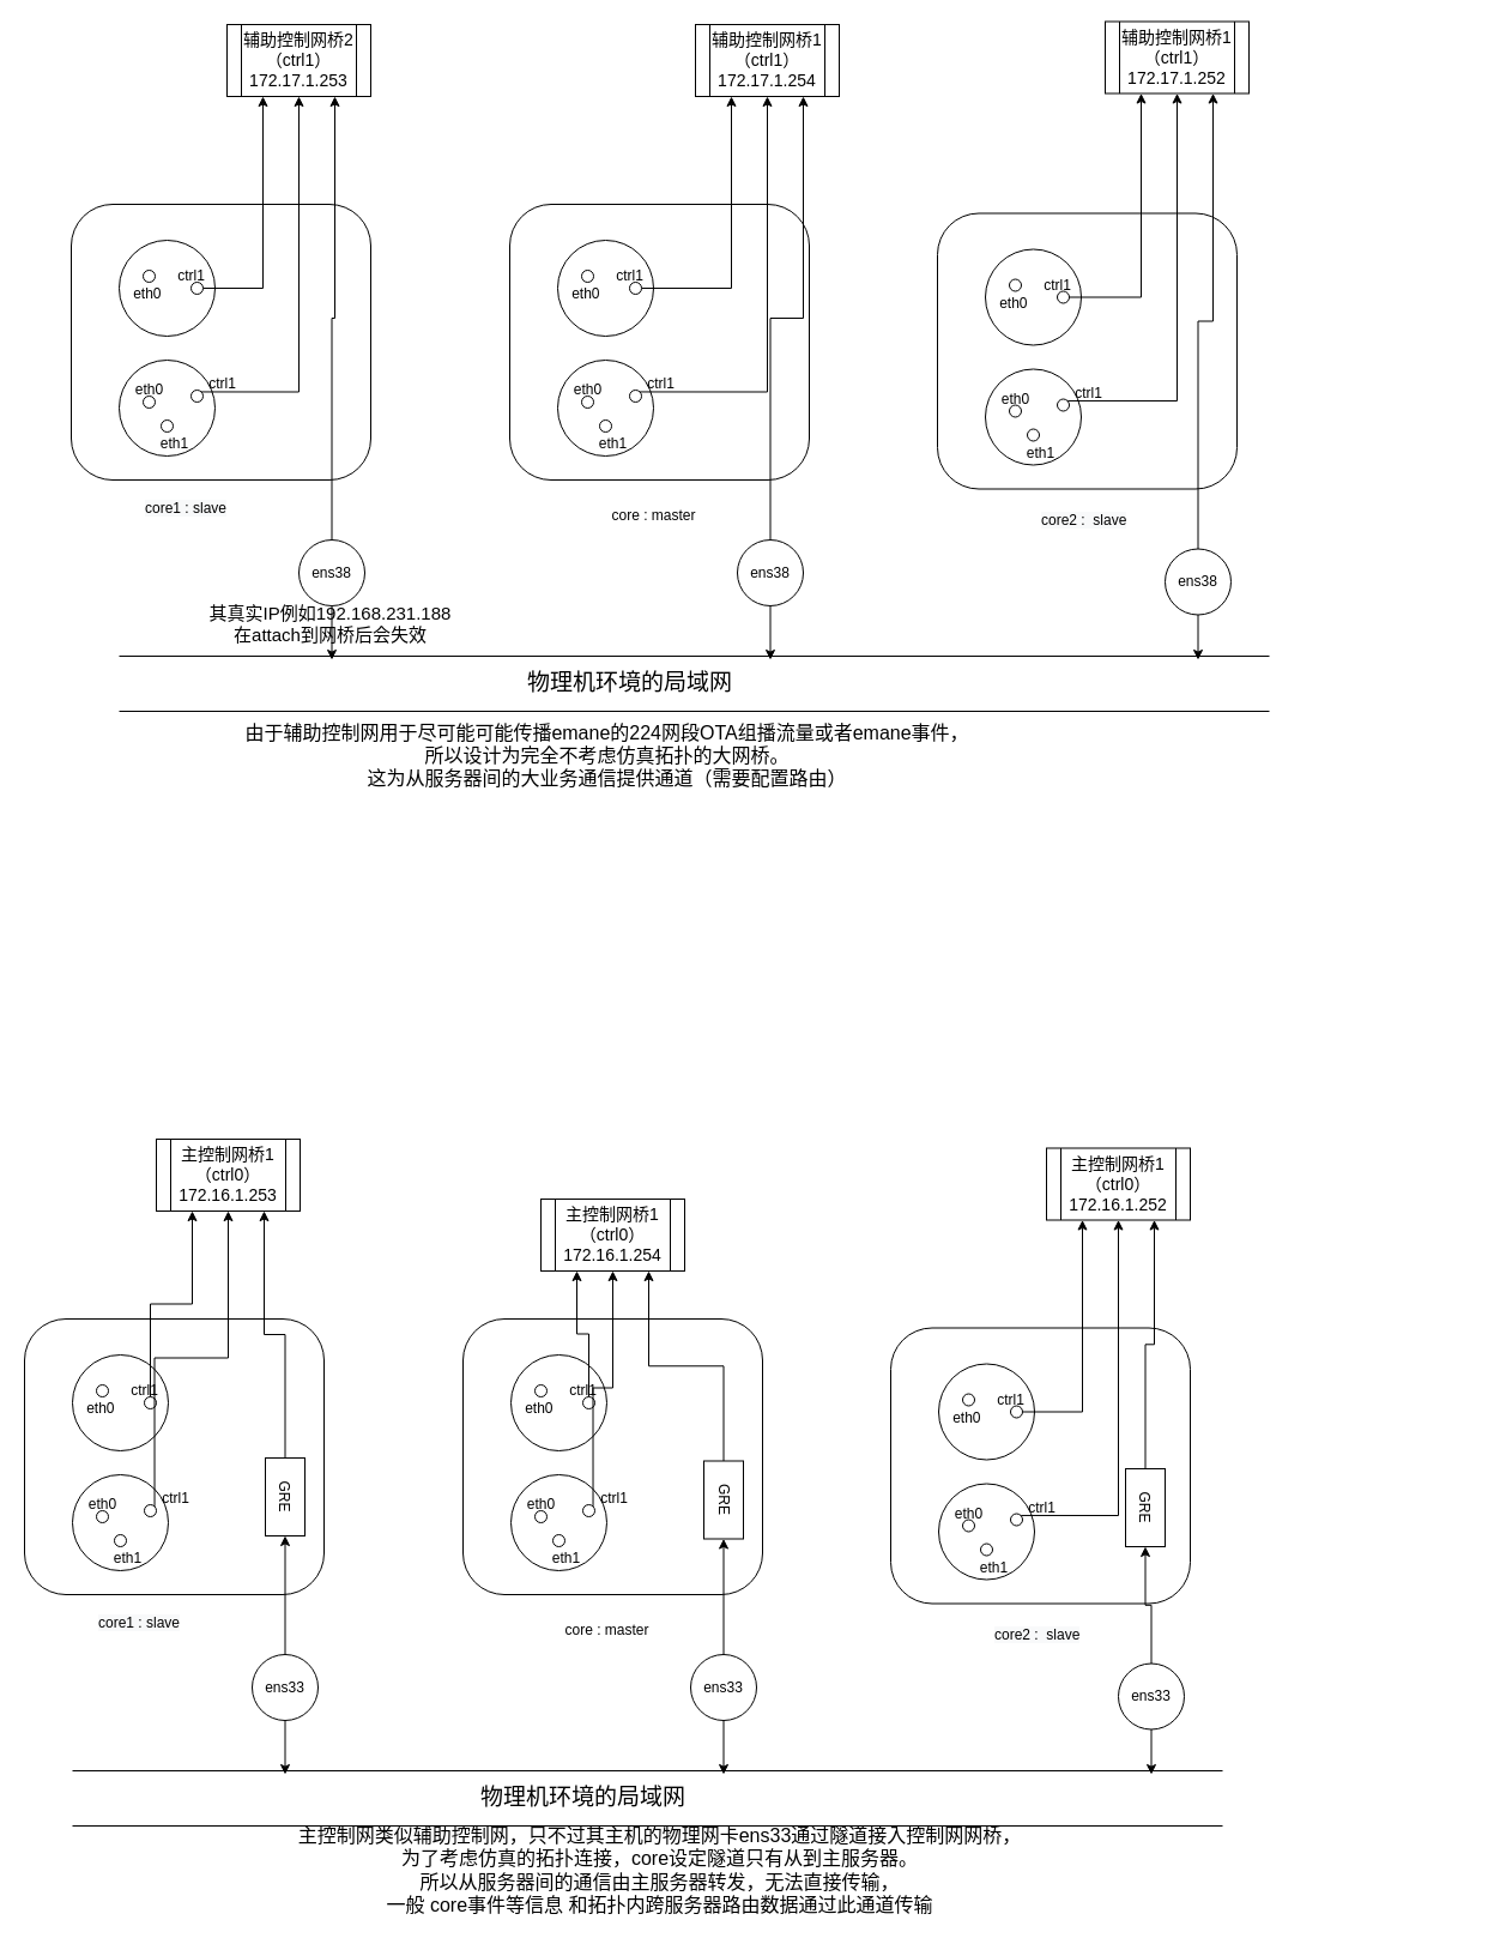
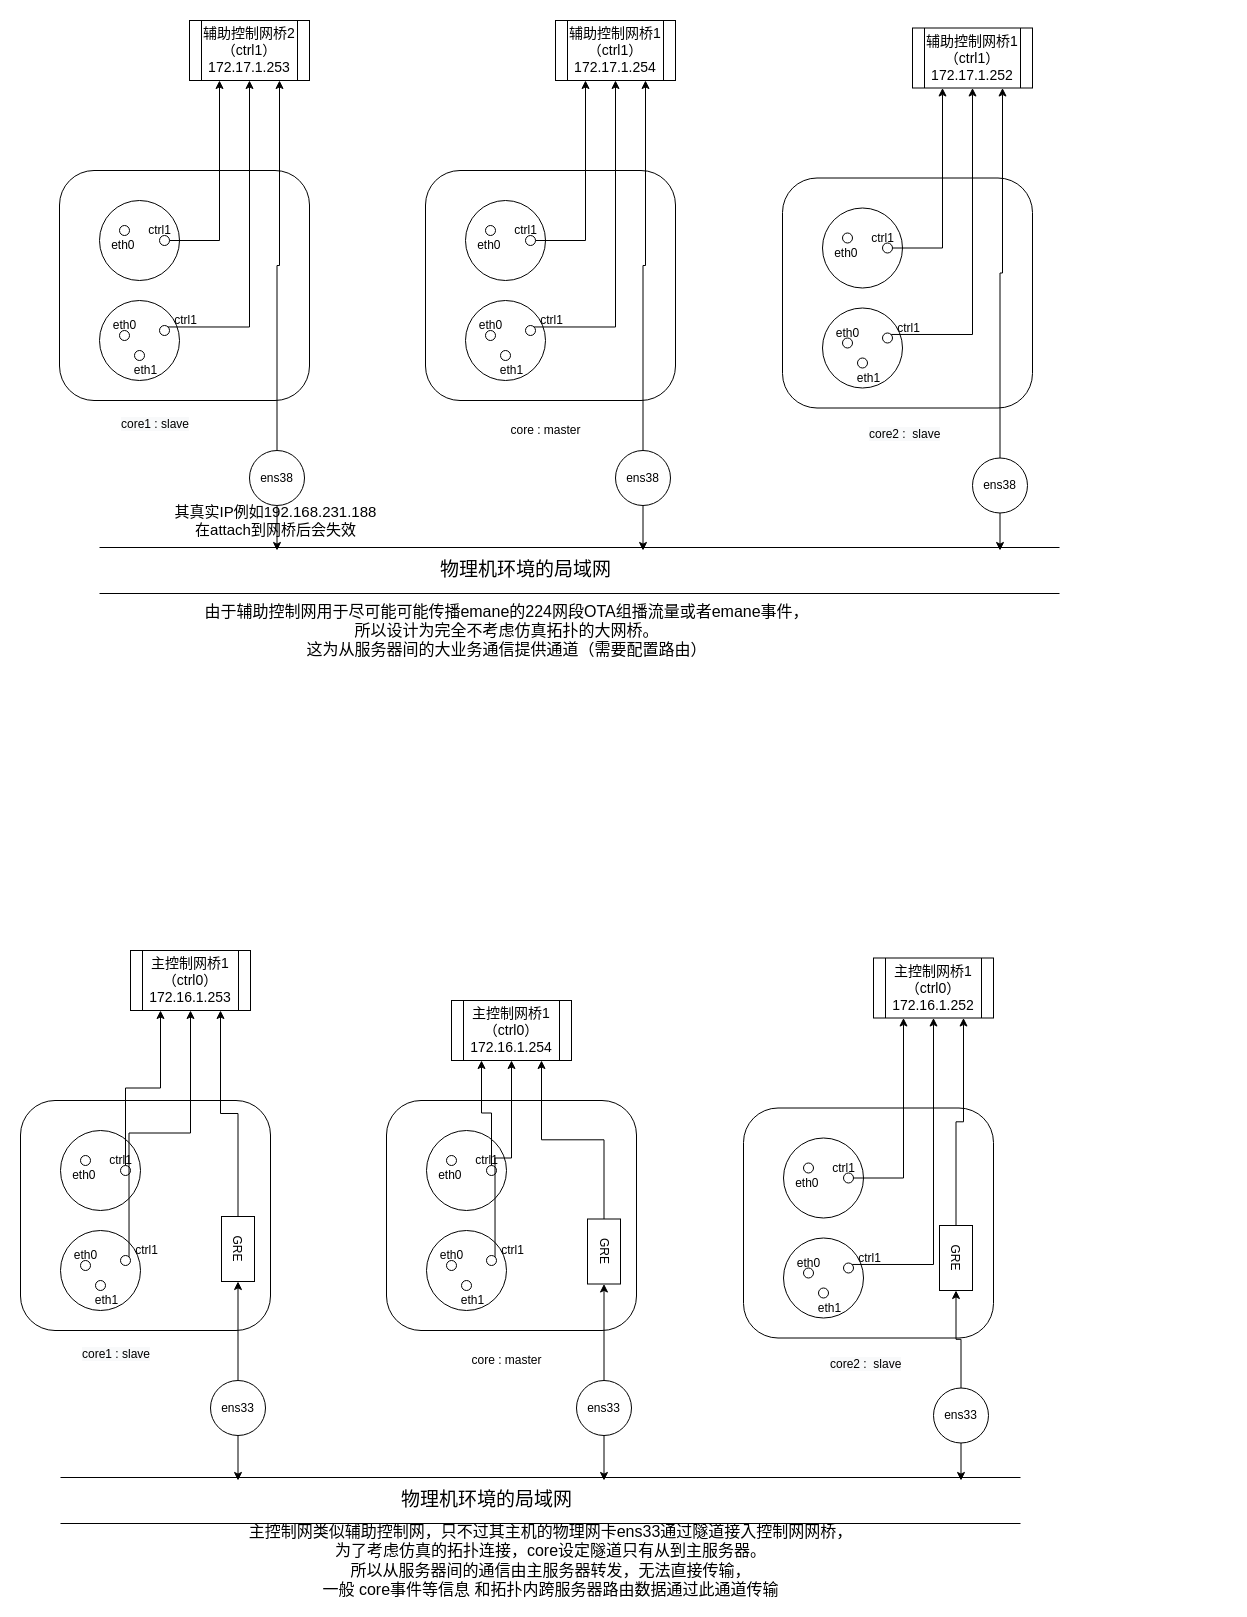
- <mxCell id="50" value="&lt;font style=&quot;font-size: 14px&quot;&gt;辅助控制网桥1&lt;br&gt;（ctrl1）&lt;br&gt;172.17.1.252&lt;/font&gt;" style="shape=process;whiteSpace=wrap;html=1;backgroundOutline=1;" vertex="1" parent="1"><mxGeometry x="922" y="17.5" width="120" height="60" as="geometry" /></mxCell>
+ <mxCell id="50" value="&lt;font style=&quot;font-size: 14px&quot;&gt;辅助控制网桥1&lt;br&gt;（ctrl1）&lt;br&gt;172.17.1.252&lt;/font&gt;" style="shape=process;whiteSpace=wrap;html=1;backgroundOutline=1;" vertex="1" parent="1"><mxGeometry x="912" y="27.5" width="120" height="60" as="geometry" /></mxCell>
- <mxCell id="31" value="&lt;font style=&quot;font-size: 14px&quot;&gt;辅助控制网桥1&lt;br&gt;（ctrl1）&lt;br&gt;172.17.1.254&lt;/font&gt;" style="shape=process;whiteSpace=wrap;html=1;backgroundOutline=1;" vertex="1" parent="1"><mxGeometry x="580" y="20" width="120" height="60" as="geometry" /></mxCell>
+ <mxCell id="31" value="&lt;font style=&quot;font-size: 14px&quot;&gt;辅助控制网桥1&lt;br&gt;（ctrl1）&lt;br&gt;172.17.1.254&lt;/font&gt;" style="shape=process;whiteSpace=wrap;html=1;backgroundOutline=1;" vertex="1" parent="1"><mxGeometry x="555" y="20" width="120" height="60" as="geometry" /></mxCell>
